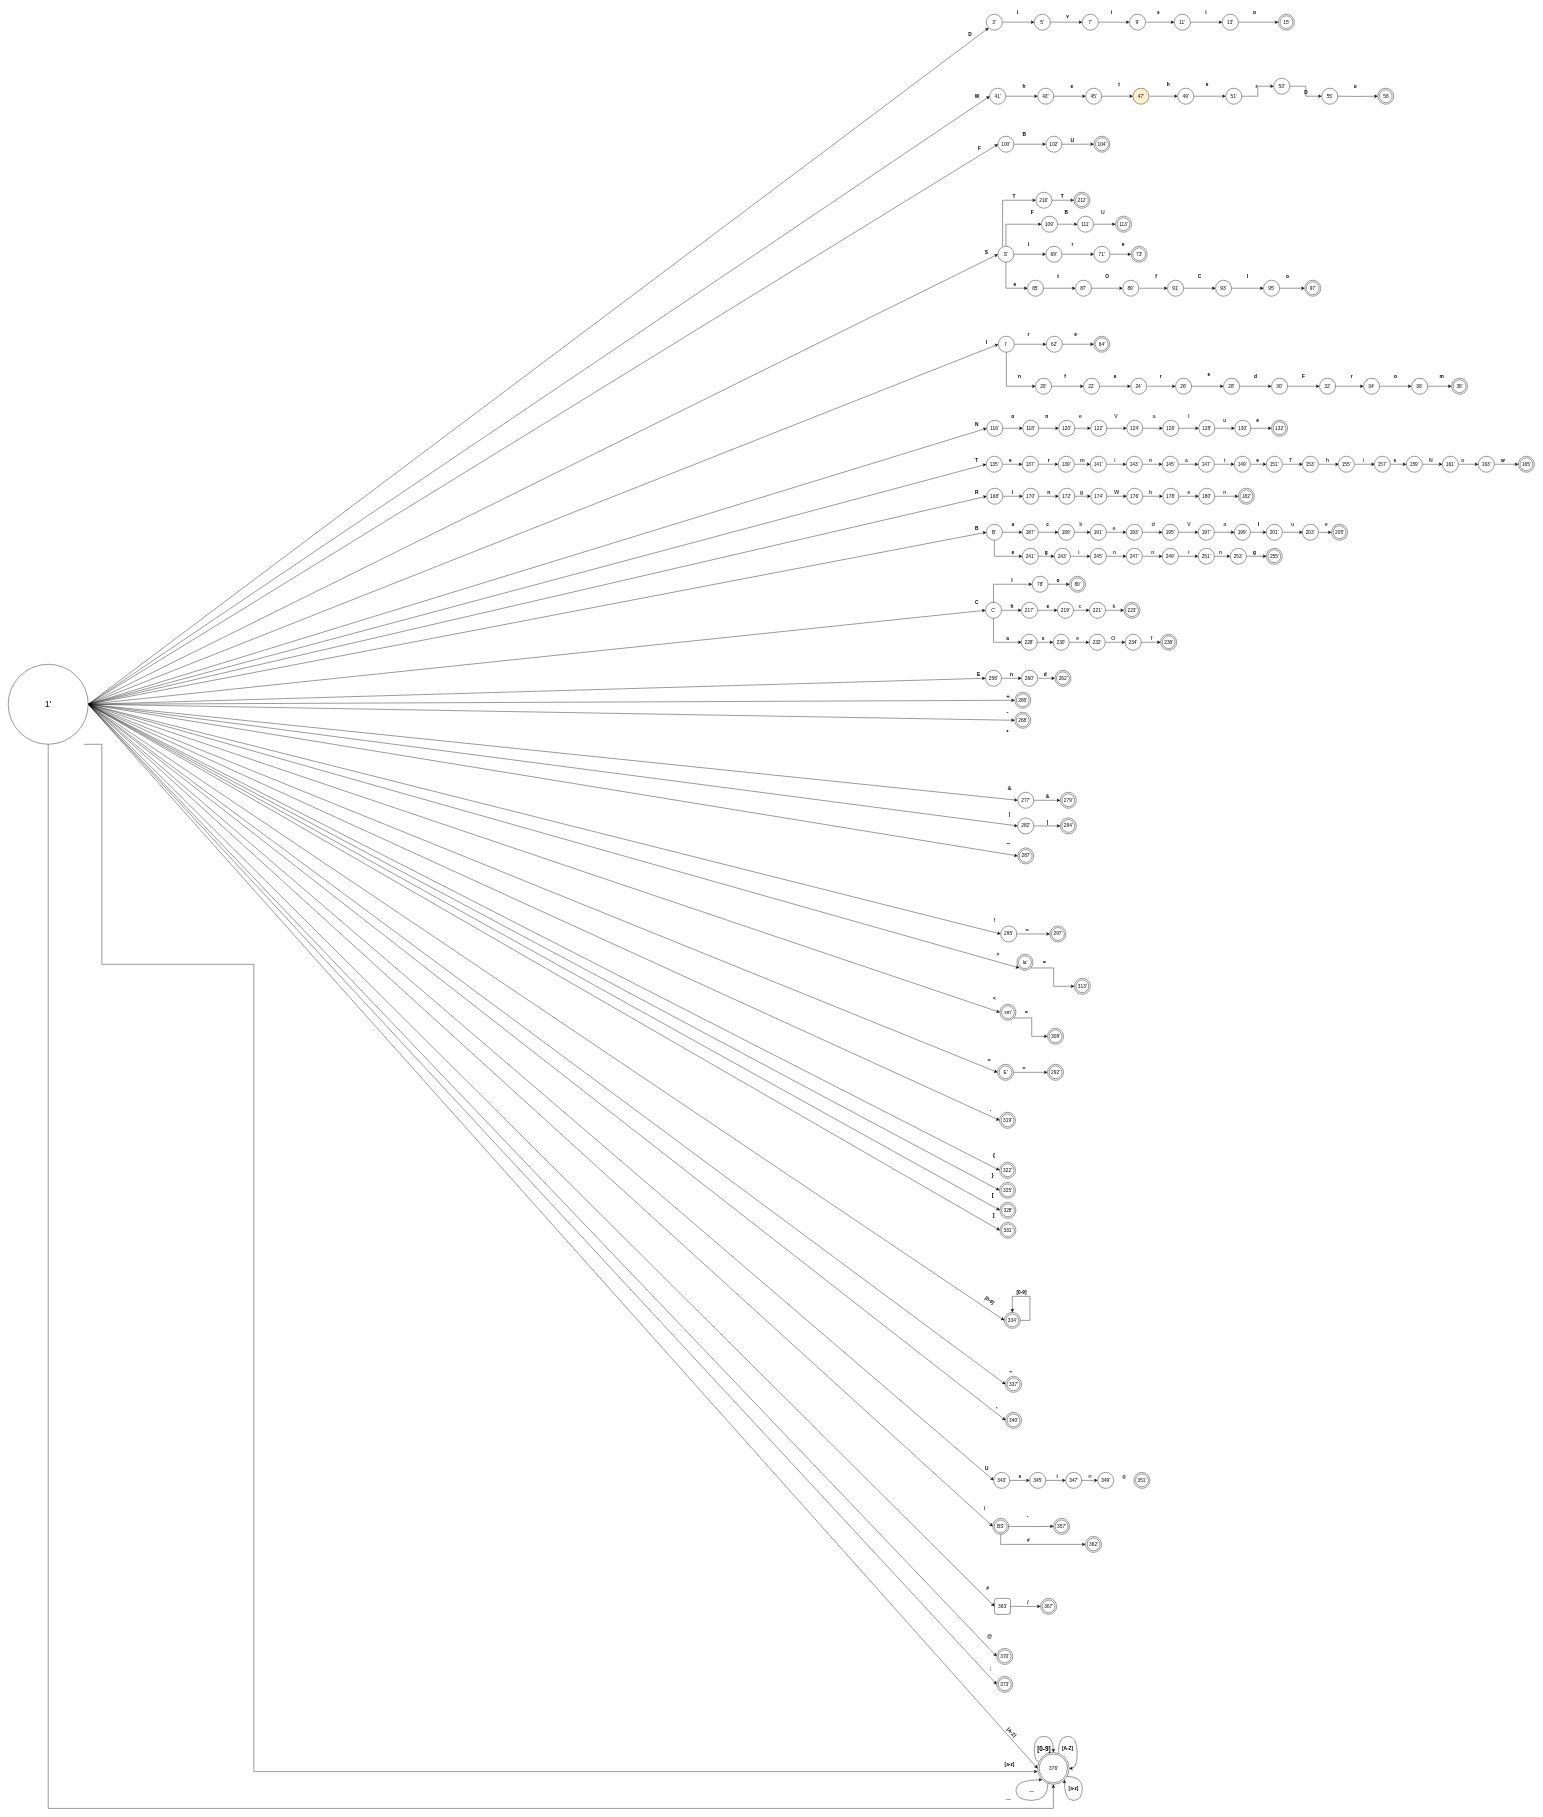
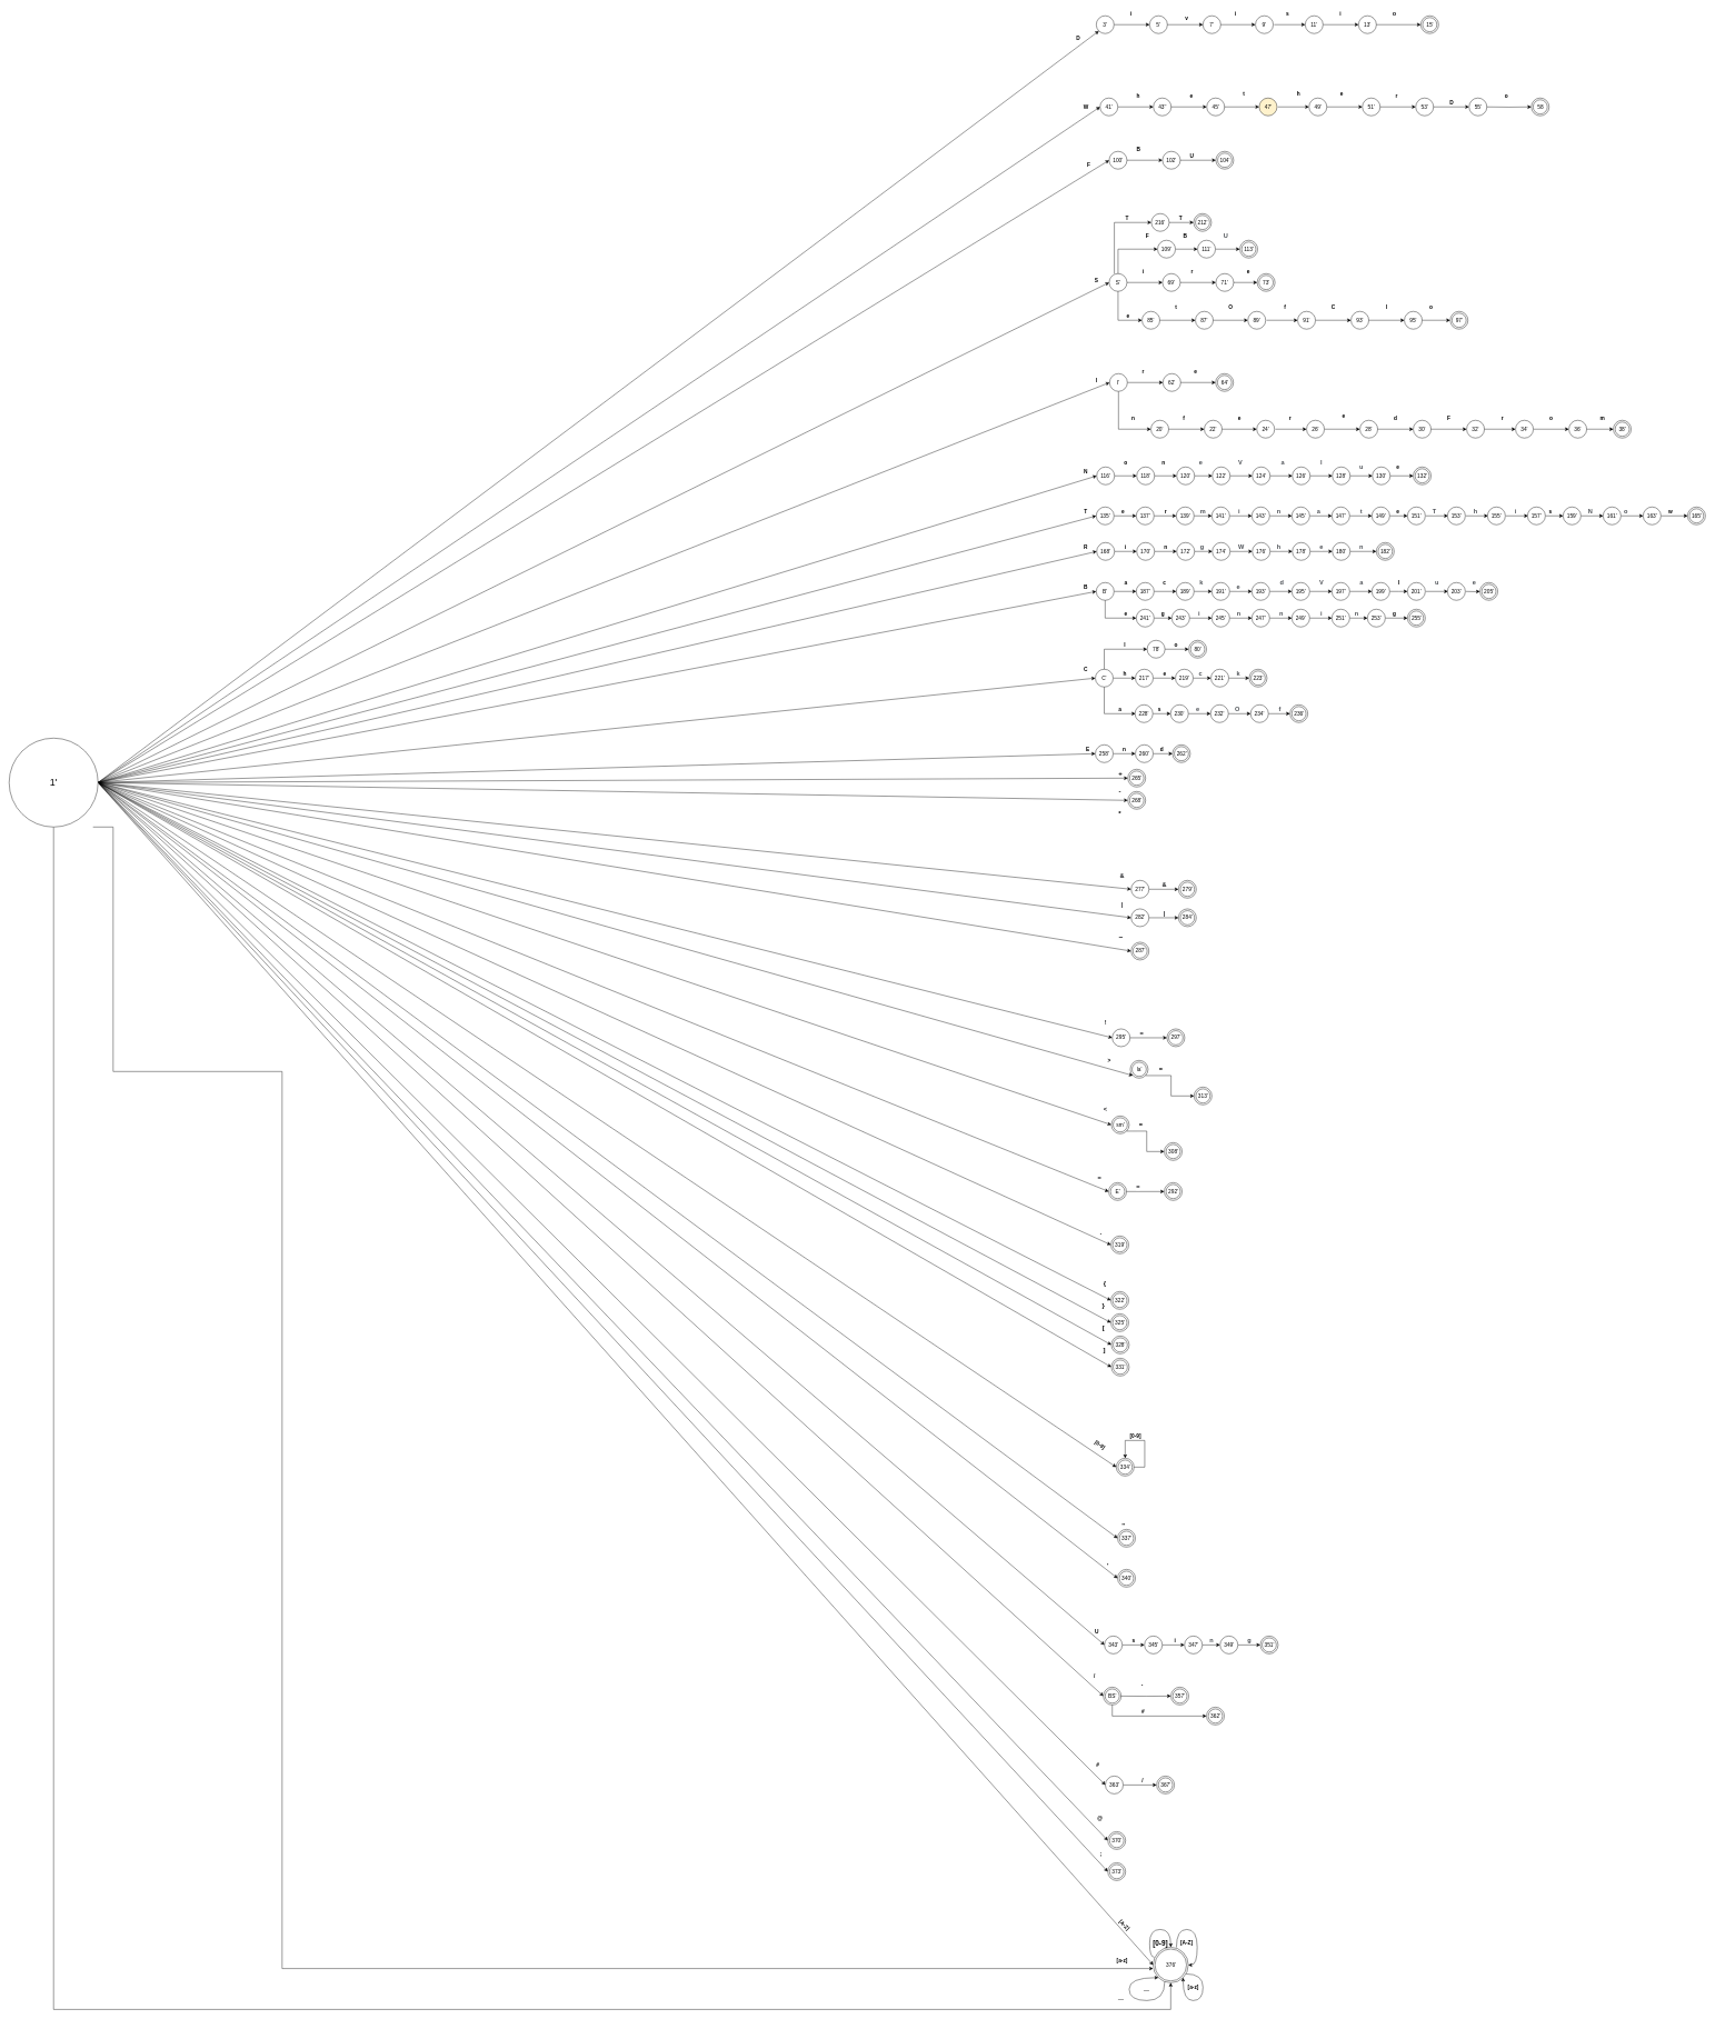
- <mxCell id="64" value="53'" style="ellipse;whiteSpace=wrap;html=1;aspect=fixed;strokeWidth=1;" parent="1" vertex="1"><mxGeometry x="3183.5" y="195" width="40" height="40" as="geometry" /></mxCell>
+ <mxCell id="64" value="53'" style="ellipse;whiteSpace=wrap;html=1;aspect=fixed;strokeWidth=1;" parent="1" vertex="1"><mxGeometry x="3183.5" y="220" width="40" height="40" as="geometry" /></mxCell>
+ <mxCell id="370" style="edgeStyle=orthogonalEdgeStyle;rounded=0;orthogonalLoop=1;jettySize=auto;html=1;exitX=1;exitY=0.5;exitDx=0;exitDy=0;entryX=0;entryY=0.5;entryDx=0;entryDy=0;strokeWidth=1;" parent="1" source="371" target="377" edge="1"><mxGeometry relative="1" as="geometry"><mxPoint x="2833.5" y="3700" as="targetPoint" /></mxGeometry></mxCell>
- <mxCell id="383" value="363'" style="whiteSpace=wrap;html=1;aspect=fixed;strokeWidth=1;rounded=1;" parent="1" vertex="1"><mxGeometry x="2485.5" y="3995" width="40" height="40" as="geometry" /></mxCell>
+ <mxCell id="383" value="363'" style="ellipse;whiteSpace=wrap;html=1;aspect=fixed;strokeWidth=1;" parent="1" vertex="1"><mxGeometry x="2485.5" y="3995" width="40" height="40" as="geometry" /></mxCell>
